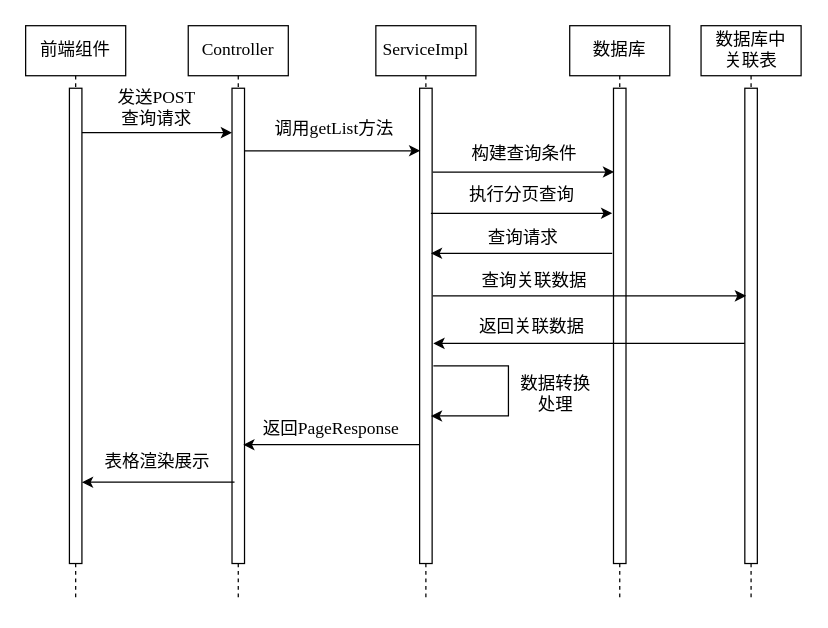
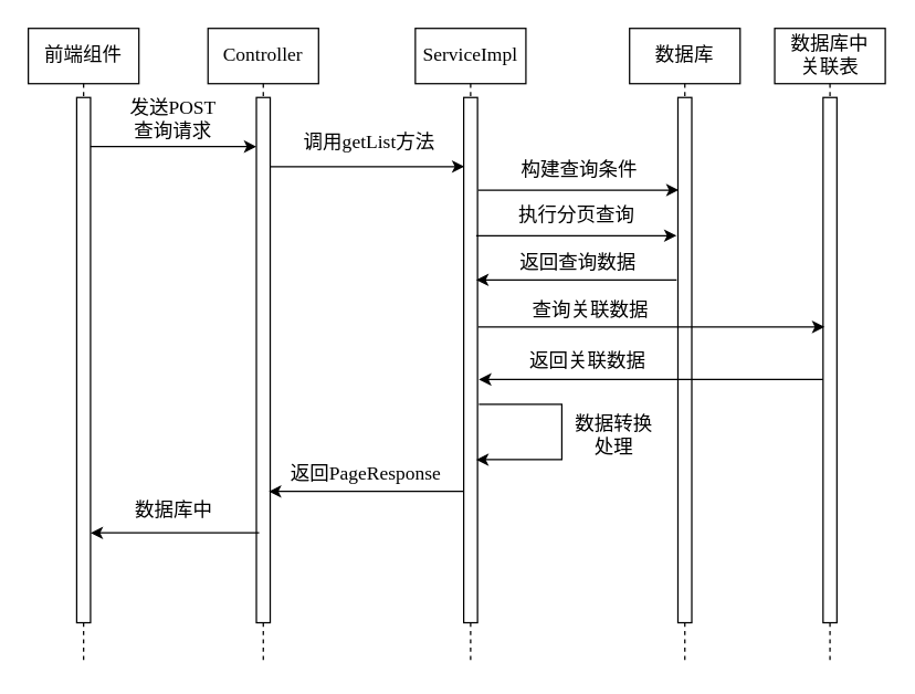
- <mxCell id="14" value="查询请求" style="text;html=1;align=center;verticalAlign=middle;whiteSpace=wrap;rounded=0;fontSize=14;fontFamily=宋体;spacing=0;" parent="12" vertex="1"><mxGeometry x="19" width="110" height="26" as="geometry" /></mxCell>
+ <mxCell id="14" value="返回查询数据" style="text;html=1;align=center;verticalAlign=middle;whiteSpace=wrap;rounded=0;fontSize=14;fontFamily=宋体;spacing=0;" parent="12" vertex="1"><mxGeometry x="19" width="110" height="26" as="geometry" /></mxCell>
- <mxCell id="38" value="表格渲染展示" style="text;html=1;align=center;verticalAlign=middle;whiteSpace=wrap;rounded=0;fontSize=14;fontFamily=宋体;spacing=0;" parent="1" vertex="1"><mxGeometry x="65" y="356" width="121" height="26" as="geometry" /></mxCell>
+ <mxCell id="38" value="数据库中" style="text;html=1;align=center;verticalAlign=middle;whiteSpace=wrap;rounded=0;fontSize=14;fontFamily=宋体;spacing=0;" parent="1" vertex="1"><mxGeometry x="65" y="356" width="121" height="26" as="geometry" /></mxCell>
